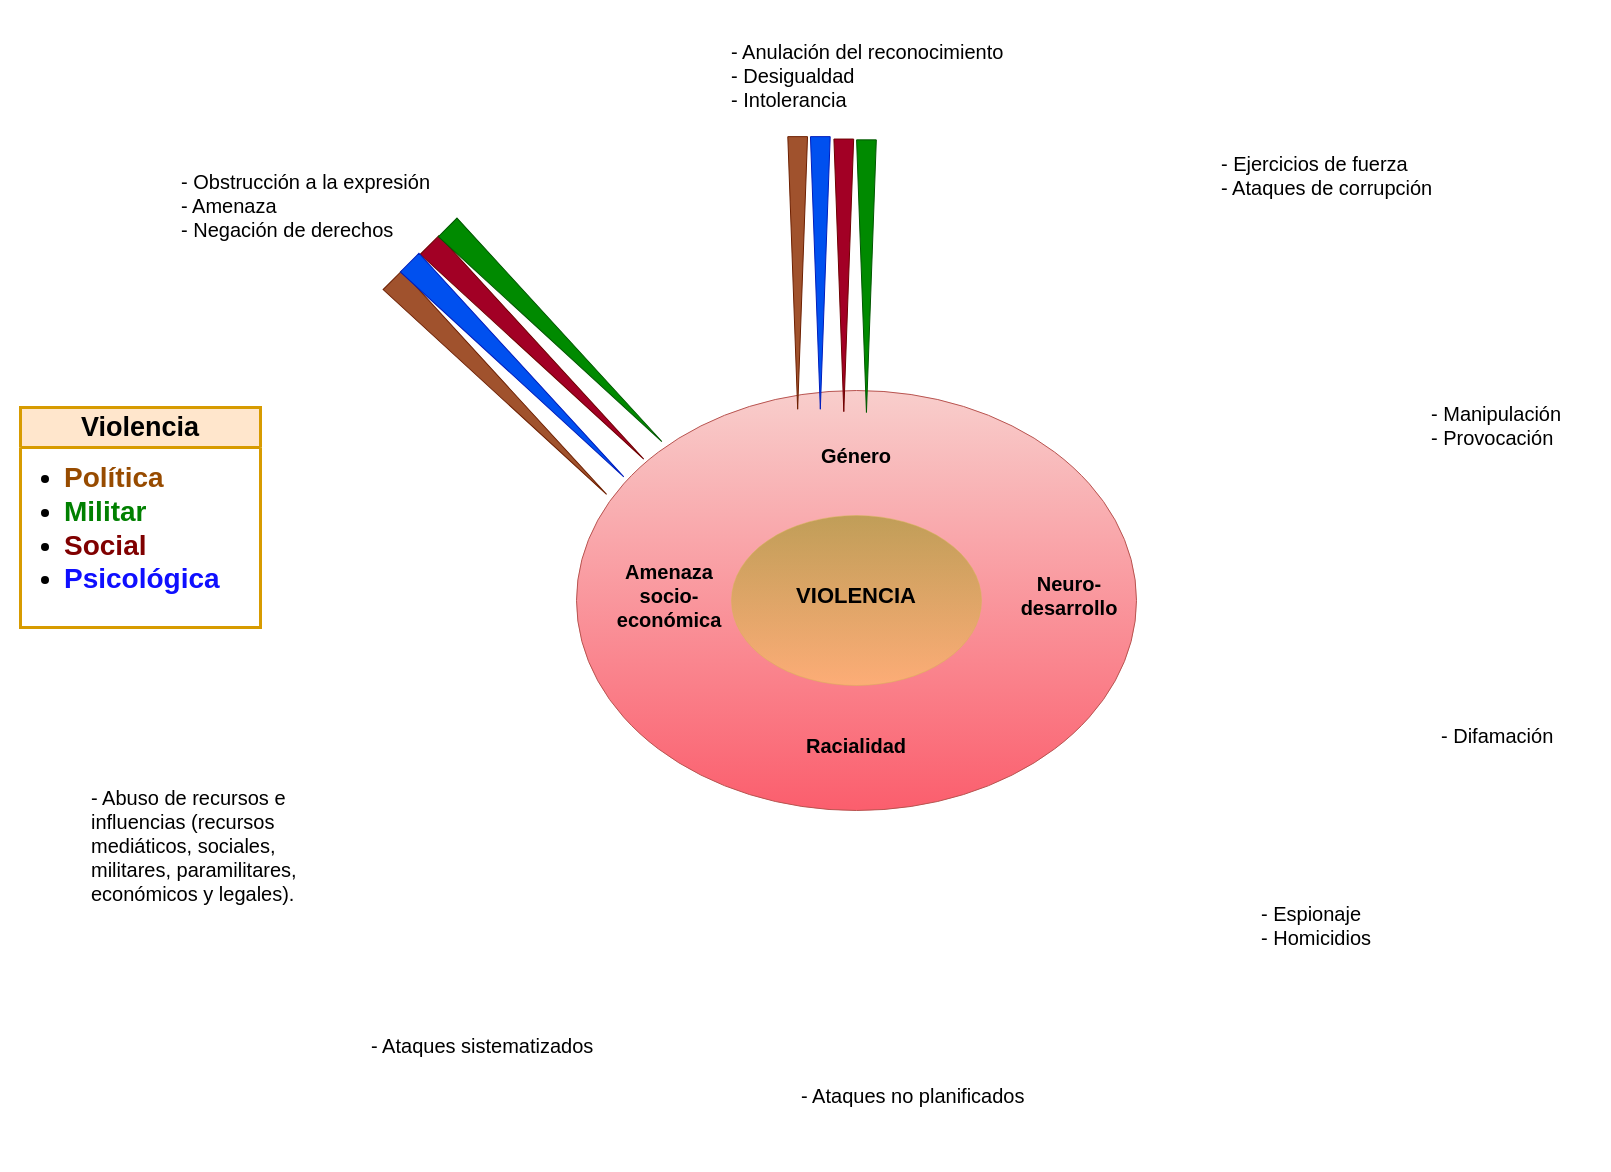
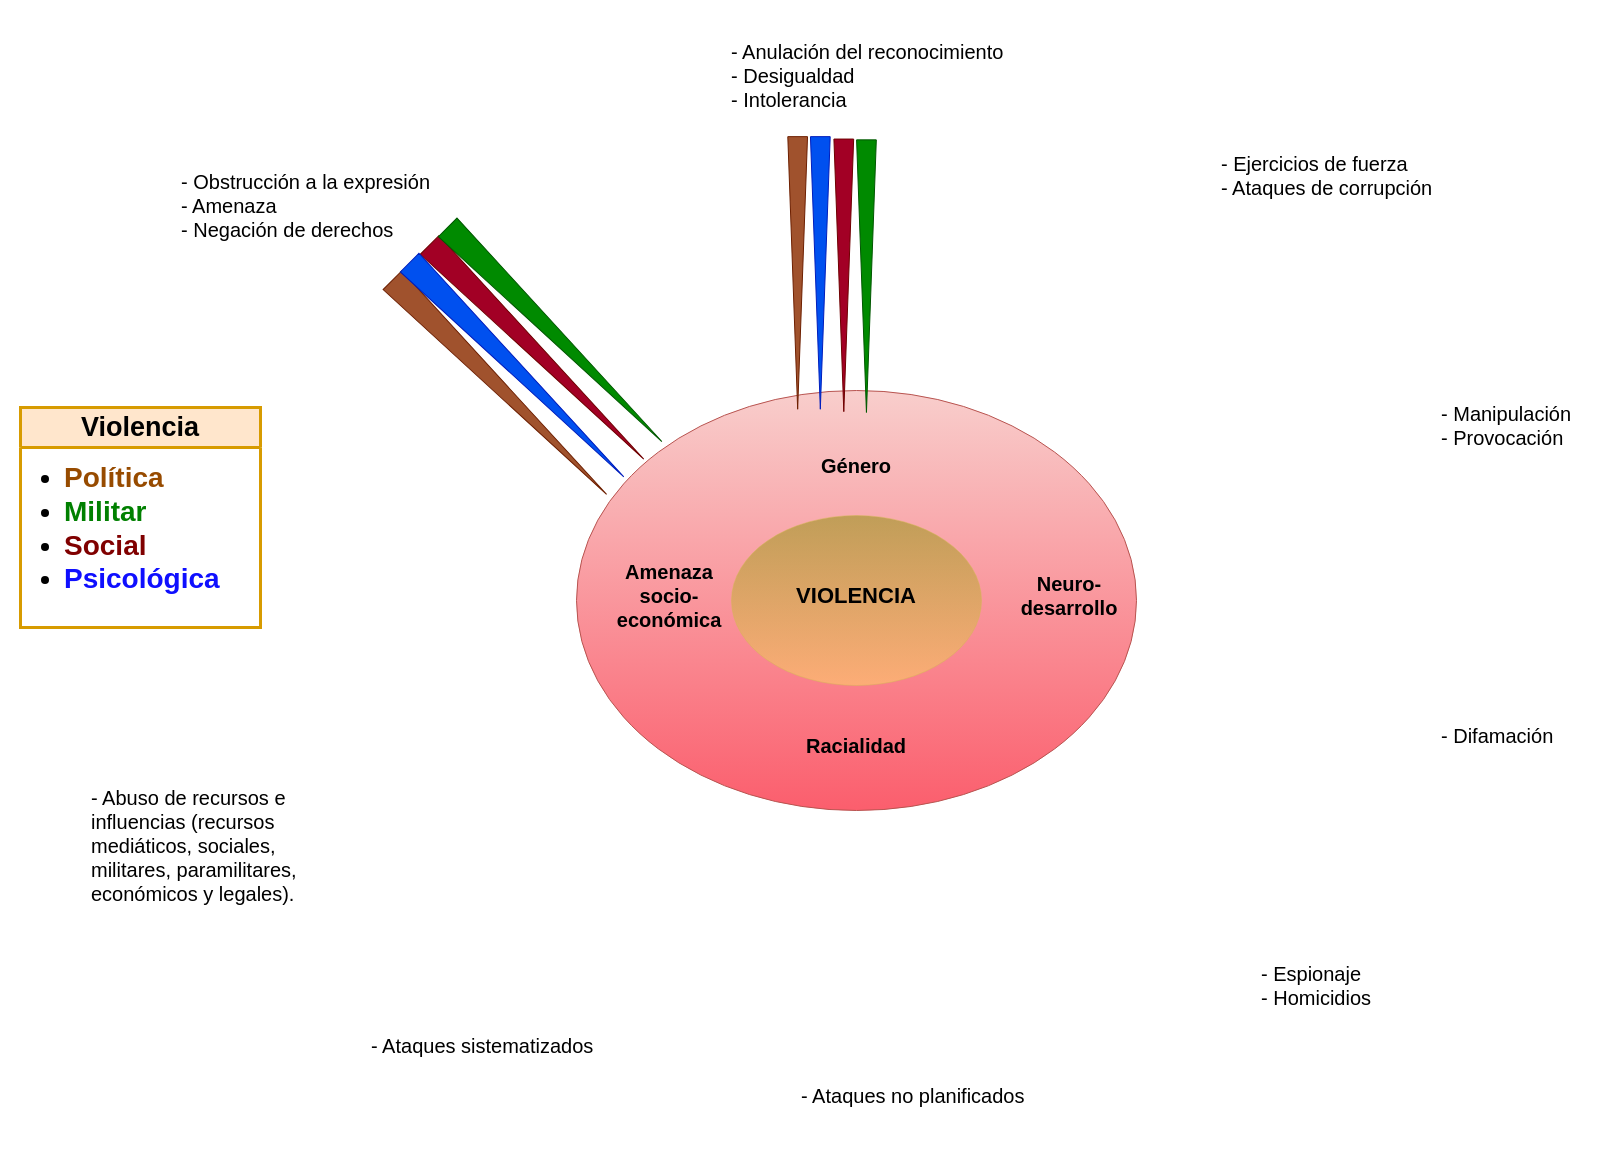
- <mxCell id="18" value="&lt;div align=&quot;left&quot;&gt;&lt;font style=&quot;font-size: 20px;&quot;&gt;- Manipulación&lt;/font&gt;&lt;/div&gt;&lt;div align=&quot;left&quot;&gt;&lt;font style=&quot;font-size: 20px;&quot;&gt;- Provocación&lt;br&gt;&lt;/font&gt;&lt;/div&gt;" style="text;strokeColor=none;align=left;fillColor=none;html=1;verticalAlign=middle;whiteSpace=wrap;rounded=0;fontSize=12;fontFamily=Helvetica;fontColor=default;" vertex="1" parent="1"><mxGeometry x="1429" y="370" width="160" height="110" as="geometry" /></mxCell>
+ <mxCell id="18" value="&lt;div align=&quot;left&quot;&gt;&lt;font style=&quot;font-size: 20px;&quot;&gt;- Manipulación&lt;/font&gt;&lt;/div&gt;&lt;div align=&quot;left&quot;&gt;&lt;font style=&quot;font-size: 20px;&quot;&gt;- Provocación&lt;br&gt;&lt;/font&gt;&lt;/div&gt;" style="text;strokeColor=none;align=left;fillColor=none;html=1;verticalAlign=middle;whiteSpace=wrap;rounded=0;fontSize=12;fontFamily=Helvetica;fontColor=default;" vertex="1" parent="1"><mxGeometry x="1439" y="370" width="160" height="110" as="geometry" /></mxCell>
- <mxCell id="11" value="&lt;font style=&quot;font-size: 20px;&quot;&gt;Género&lt;/font&gt;" style="text;strokeColor=none;align=center;fillColor=none;html=1;verticalAlign=middle;whiteSpace=wrap;rounded=0;fontStyle=1;movable=1;resizable=1;rotatable=1;deletable=1;editable=1;locked=0;connectable=1;" vertex="1" parent="8"><mxGeometry x="187" width="60" height="30" as="geometry" /></mxCell>
+ <mxCell id="11" value="&lt;font style=&quot;font-size: 20px;&quot;&gt;Género&lt;/font&gt;" style="text;strokeColor=none;align=center;fillColor=none;html=1;verticalAlign=middle;whiteSpace=wrap;rounded=0;fontStyle=1;movable=1;resizable=1;rotatable=1;deletable=1;editable=1;locked=0;connectable=1;" vertex="1" parent="8"><mxGeometry x="187" y="10" width="60" height="30" as="geometry" /></mxCell>
- <mxCell id="20" value="&lt;div align=&quot;left&quot;&gt;&lt;font style=&quot;font-size: 20px;&quot;&gt;- Espionaje&lt;/font&gt;&lt;/div&gt;&lt;div align=&quot;left&quot;&gt;&lt;font style=&quot;font-size: 20px;&quot;&gt;- Homicidios&lt;br&gt;&lt;/font&gt;&lt;/div&gt;" style="text;strokeColor=none;align=left;fillColor=none;html=1;verticalAlign=middle;whiteSpace=wrap;rounded=0;fontSize=12;fontFamily=Helvetica;fontColor=default;" vertex="1" parent="1"><mxGeometry x="1259" y="870" width="140" height="110" as="geometry" /></mxCell>
+ <mxCell id="20" value="&lt;div align=&quot;left&quot;&gt;&lt;font style=&quot;font-size: 20px;&quot;&gt;- Espionaje&lt;/font&gt;&lt;/div&gt;&lt;div align=&quot;left&quot;&gt;&lt;font style=&quot;font-size: 20px;&quot;&gt;- Homicidios&lt;br&gt;&lt;/font&gt;&lt;/div&gt;" style="text;strokeColor=none;align=left;fillColor=none;html=1;verticalAlign=middle;whiteSpace=wrap;rounded=0;fontSize=12;fontFamily=Helvetica;fontColor=default;" vertex="1" parent="1"><mxGeometry x="1259" y="930" width="140" height="110" as="geometry" /></mxCell>
